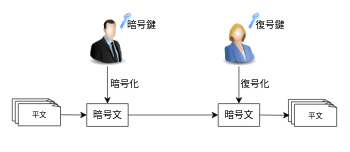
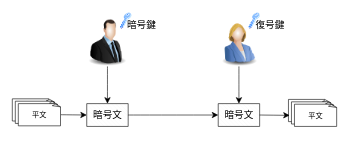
- <mxCell id="27" value="暗号化" style="text;strokeColor=none;fillColor=none;html=1;align=center;verticalAlign=middle;whiteSpace=wrap;rounded=0;fontSize=16;" vertex="1" parent="1"><mxGeometry x="180" y="127" width="55" height="24" as="geometry" /></mxCell>
- <mxCell id="28" value="復号化" style="text;strokeColor=none;fillColor=none;html=1;align=center;verticalAlign=middle;whiteSpace=wrap;rounded=0;fontSize=16;" vertex="1" parent="1"><mxGeometry x="397" y="127" width="55" height="24" as="geometry" /></mxCell>
